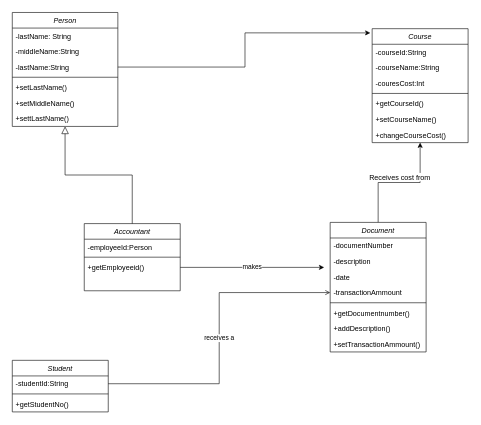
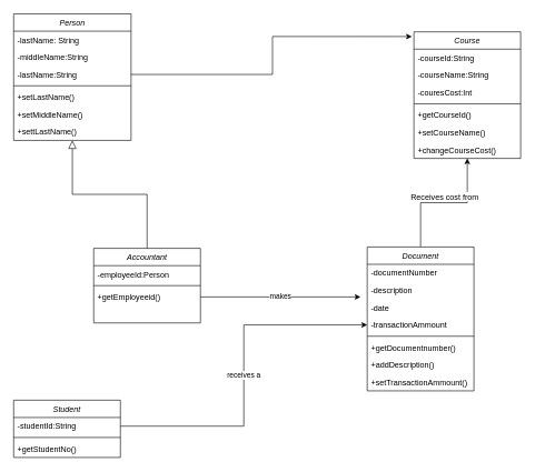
- <mxCell id="39" value="receives a" style="edgeStyle=orthogonalEdgeStyle;rounded=0;orthogonalLoop=1;jettySize=auto;html=1;exitX=1;exitY=0.5;exitDx=0;exitDy=0;entryX=0;entryY=0.5;entryDx=0;entryDy=0;endArrow=open;" parent="1" source="11" target="34" edge="1"><mxGeometry relative="1" as="geometry" /></mxCell>
+ <mxCell id="39" value="receives a" style="edgeStyle=orthogonalEdgeStyle;rounded=0;orthogonalLoop=1;jettySize=auto;html=1;exitX=1;exitY=0.5;exitDx=0;exitDy=0;entryX=0;entryY=0.5;entryDx=0;entryDy=0;" parent="1" source="11" target="34" edge="1"><mxGeometry relative="1" as="geometry" /></mxCell>
